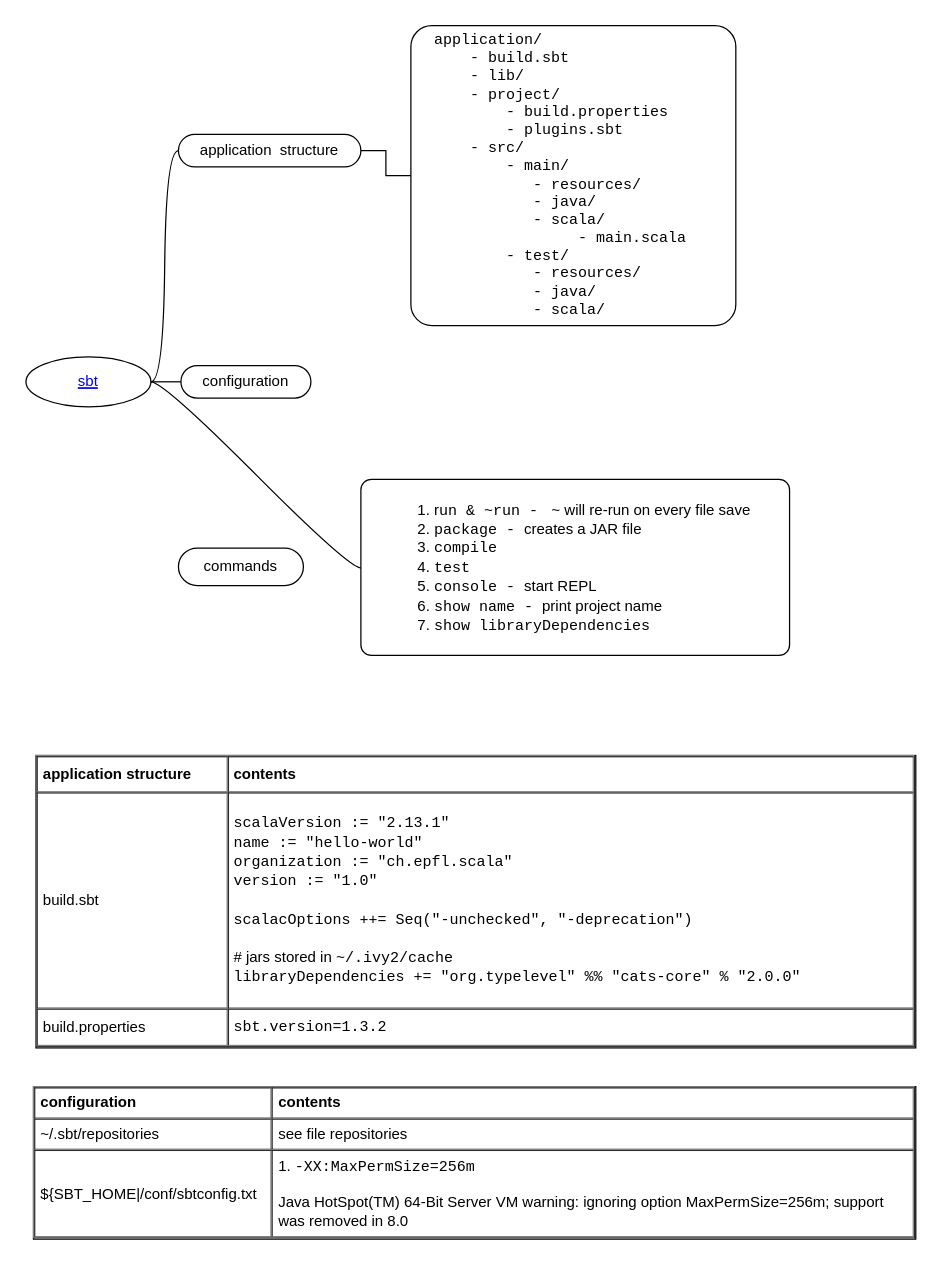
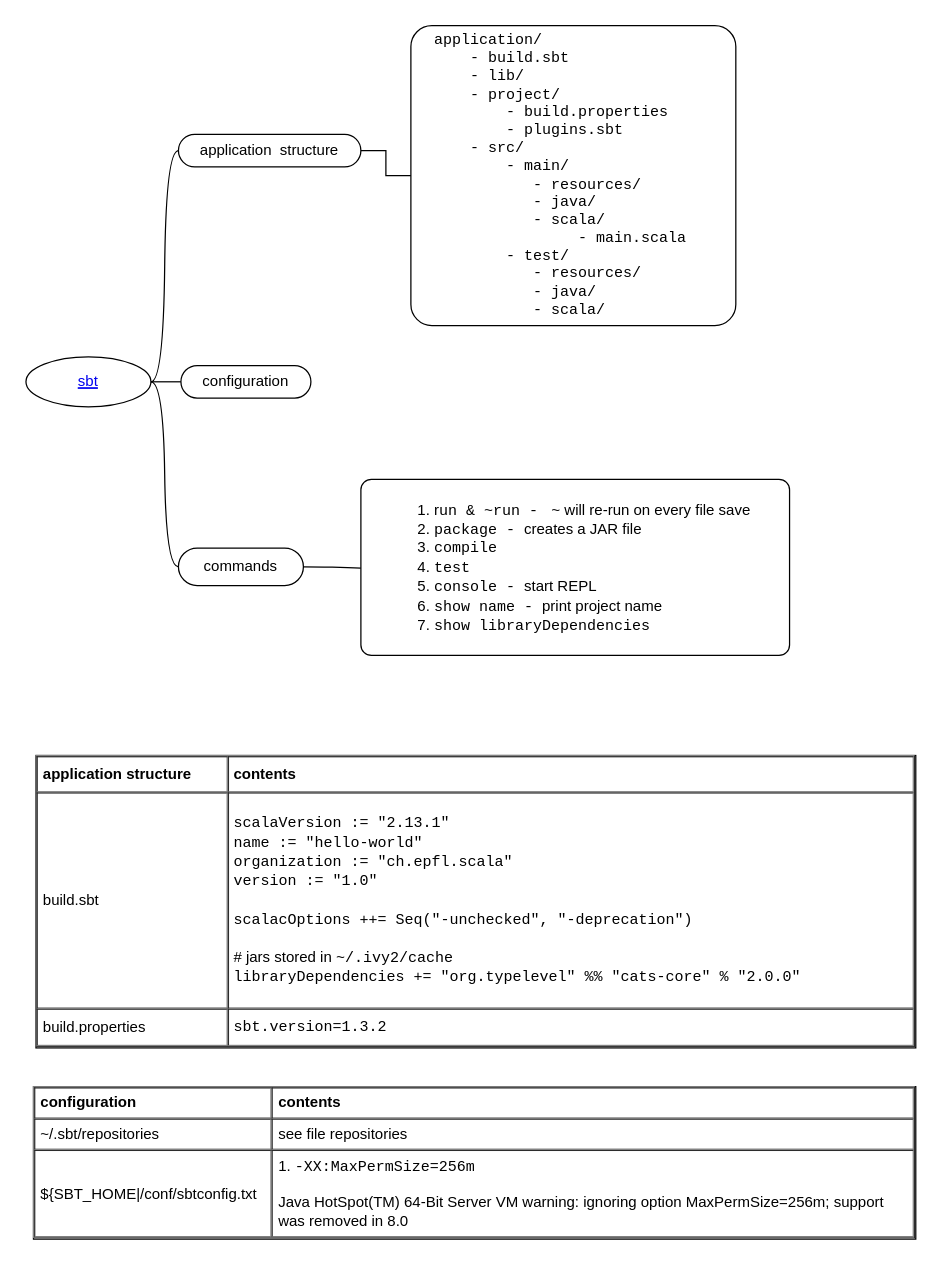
- <mxCell id="7" value="" style="edgeStyle=entityRelationEdgeStyle;startArrow=none;endArrow=none;segment=10;curved=1;snapToPoint=1;fixDash=0;backgroundOutline=0;exitX=1;exitY=0.5;exitDx=0;exitDy=0;" parent="1" source="2" target="10" edge="1"><mxGeometry relative="1" as="geometry"><mxPoint x="243" y="98" as="sourcePoint" /></mxGeometry></mxCell>
+ <mxCell id="7" value="" style="edgeStyle=entityRelationEdgeStyle;startArrow=none;endArrow=none;segment=10;curved=1;snapToPoint=1;fixDash=0;backgroundOutline=0;exitX=1;exitY=0.5;exitDx=0;exitDy=0;" parent="1" source="2" target="8" edge="1"><mxGeometry relative="1" as="geometry"><mxPoint x="243" y="98" as="sourcePoint" /></mxGeometry></mxCell>
+ <mxCell id="9" value="" style="edgeStyle=entityRelationEdgeStyle;startArrow=none;endArrow=none;segment=10;curved=1;snapToPoint=1;fixDash=0;backgroundOutline=0;" parent="1" source="8" target="10" edge="1"><mxGeometry relative="1" as="geometry"><mxPoint x="234" y="143" as="sourcePoint" /></mxGeometry></mxCell>
